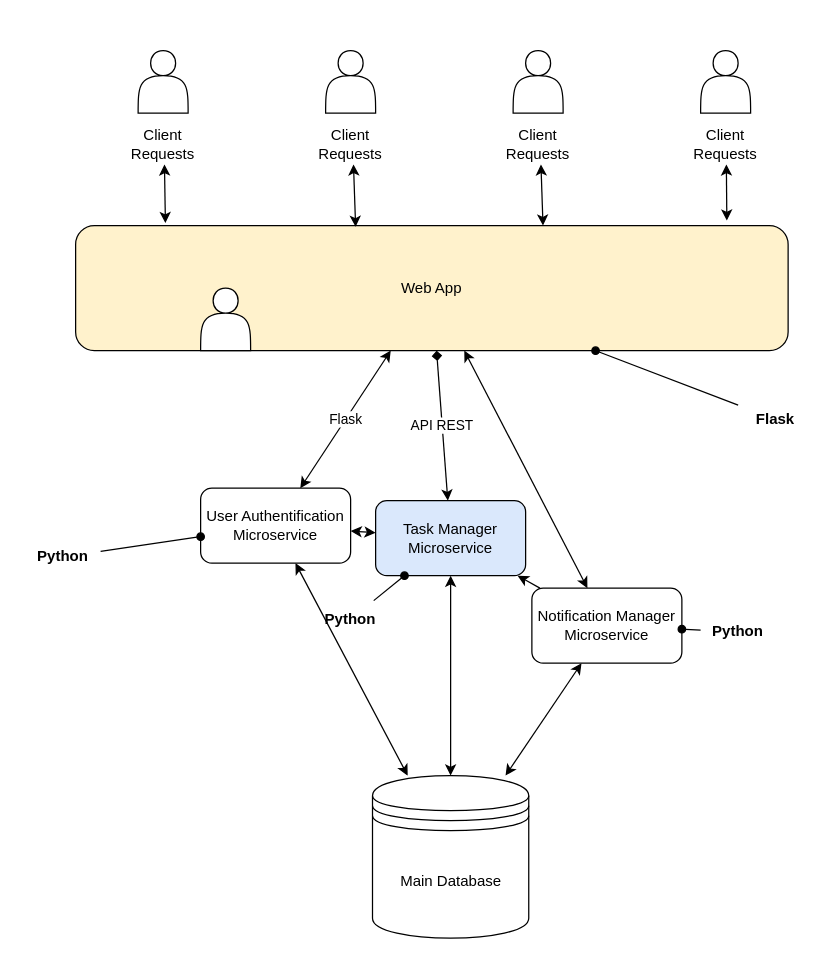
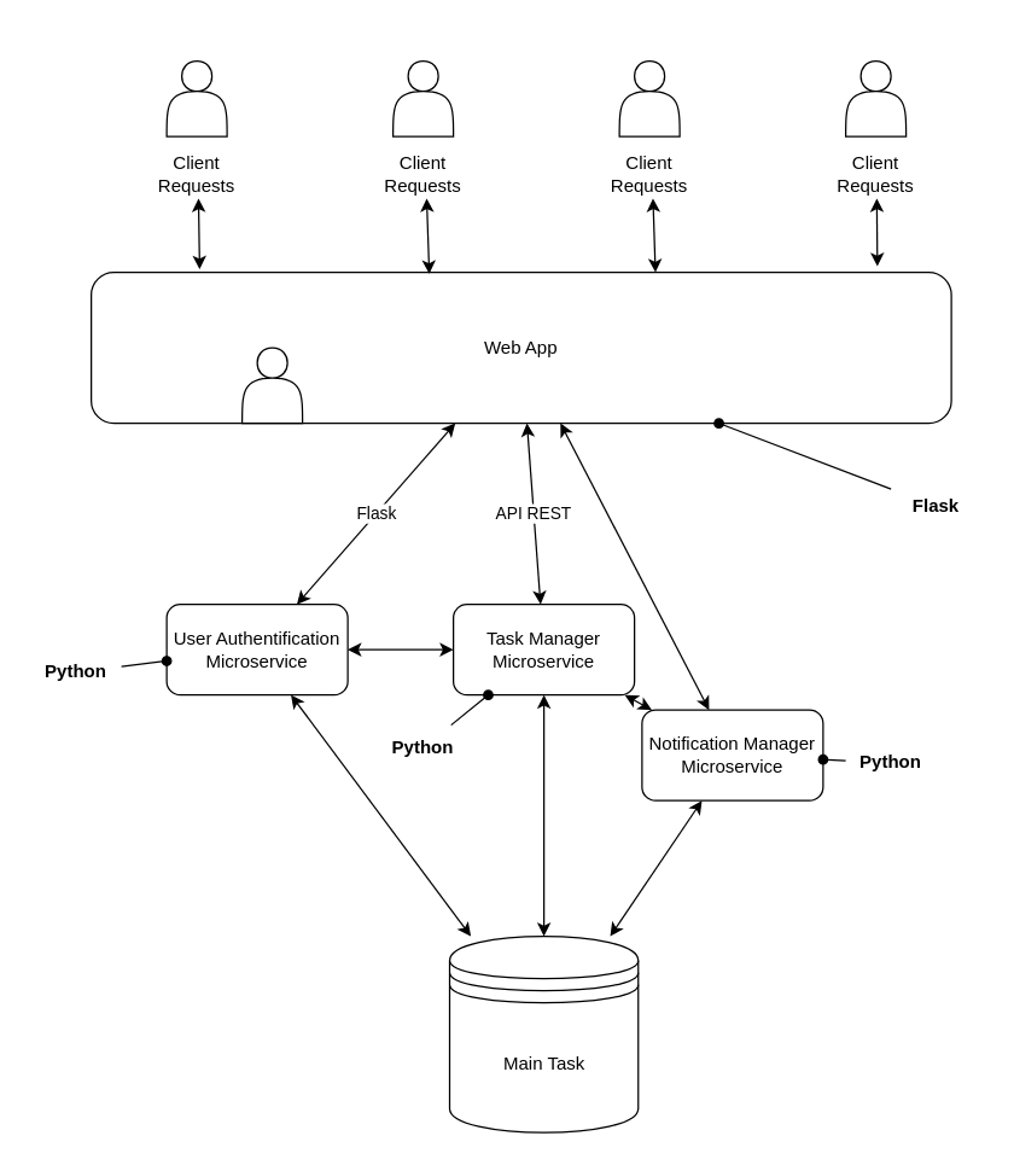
- <mxCell id="2" value="Web App" style="rounded=1;whiteSpace=wrap;html=1;fillColor=#fff2cc;" vertex="1" parent="1"><mxGeometry x="60" y="160" width="570" height="100" as="geometry" /></mxCell>
+ <mxCell id="2" value="Web App" style="rounded=1;whiteSpace=wrap;html=1;" vertex="1" parent="1"><mxGeometry x="60" y="160" width="570" height="100" as="geometry" /></mxCell>
- <mxCell id="15" value="API REST" style="edgeStyle=none;html=1;startArrow=classic;startFill=1;endArrow=diamond;" edge="1" parent="1" source="19" target="2"><mxGeometry relative="1" as="geometry" /></mxCell>
+ <mxCell id="15" value="API REST" style="edgeStyle=none;html=1;startArrow=classic;startFill=1;" edge="1" parent="1" source="19" target="2"><mxGeometry relative="1" as="geometry" /></mxCell>
- <mxCell id="14" value="User Authentification Microservice" style="rounded=1;whiteSpace=wrap;html=1;" vertex="1" parent="1"><mxGeometry x="160" y="370" width="120" height="60" as="geometry" /></mxCell>
+ <mxCell id="14" value="User Authentification Microservice" style="rounded=1;whiteSpace=wrap;html=1;" vertex="1" parent="1"><mxGeometry x="110" y="380" width="120" height="60" as="geometry" /></mxCell>
- <mxCell id="19" value="Task Manager Microservice" style="rounded=1;whiteSpace=wrap;html=1;fillColor=#dae8fc;" vertex="1" parent="1"><mxGeometry x="300" y="380" width="120" height="60" as="geometry" /></mxCell>
+ <mxCell id="19" value="Task Manager Microservice" style="rounded=1;whiteSpace=wrap;html=1;" vertex="1" parent="1"><mxGeometry x="300" y="380" width="120" height="60" as="geometry" /></mxCell>
- <mxCell id="18" style="edgeStyle=none;html=1;startArrow=classic;startFill=1;endArrow=none;" edge="1" parent="1" source="19" target="22"><mxGeometry relative="1" as="geometry" /></mxCell>
+ <mxCell id="18" style="edgeStyle=none;html=1;startArrow=classic;startFill=1;" edge="1" parent="1" source="19" target="22"><mxGeometry relative="1" as="geometry" /></mxCell>
- <mxCell id="23" value="Main Database" style="shape=datastore;whiteSpace=wrap;html=1;direction=east;" vertex="1" parent="1"><mxGeometry x="297.5" y="600" width="125" height="130" as="geometry" /></mxCell>
+ <mxCell id="23" value="Main Task" style="shape=datastore;whiteSpace=wrap;html=1;direction=east;" vertex="1" parent="1"><mxGeometry x="297.5" y="600" width="125" height="130" as="geometry" /></mxCell>
